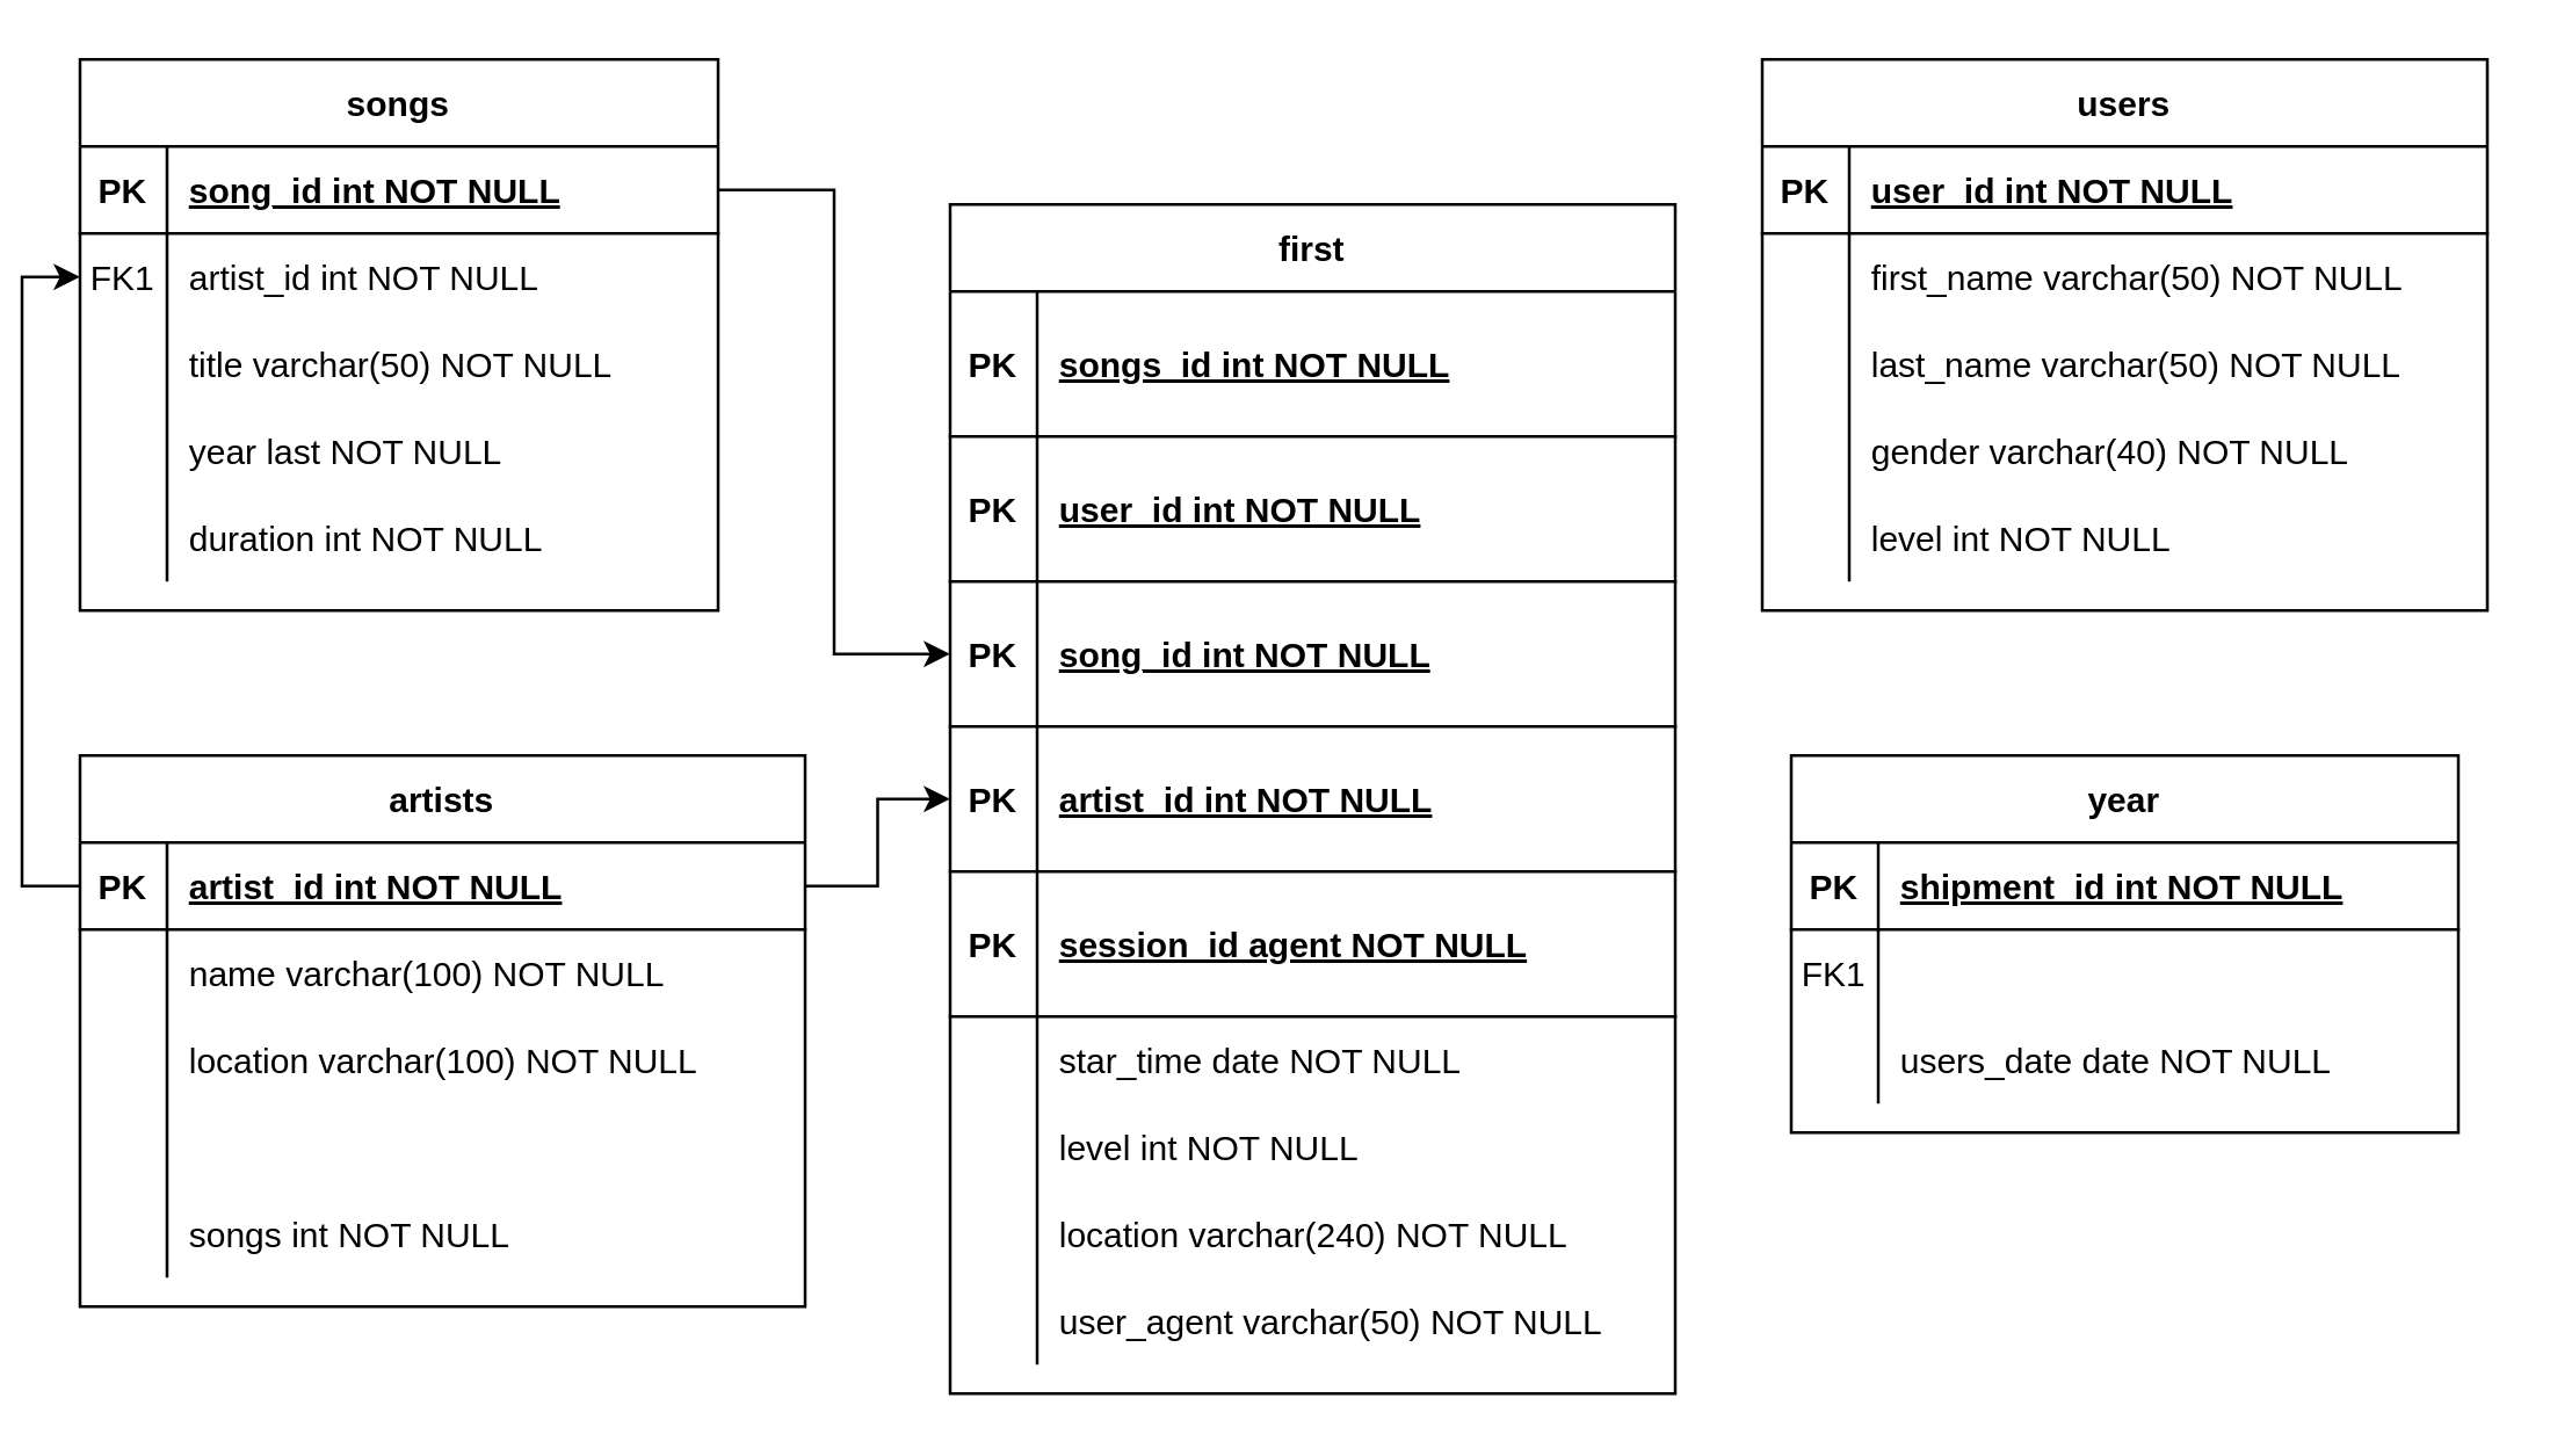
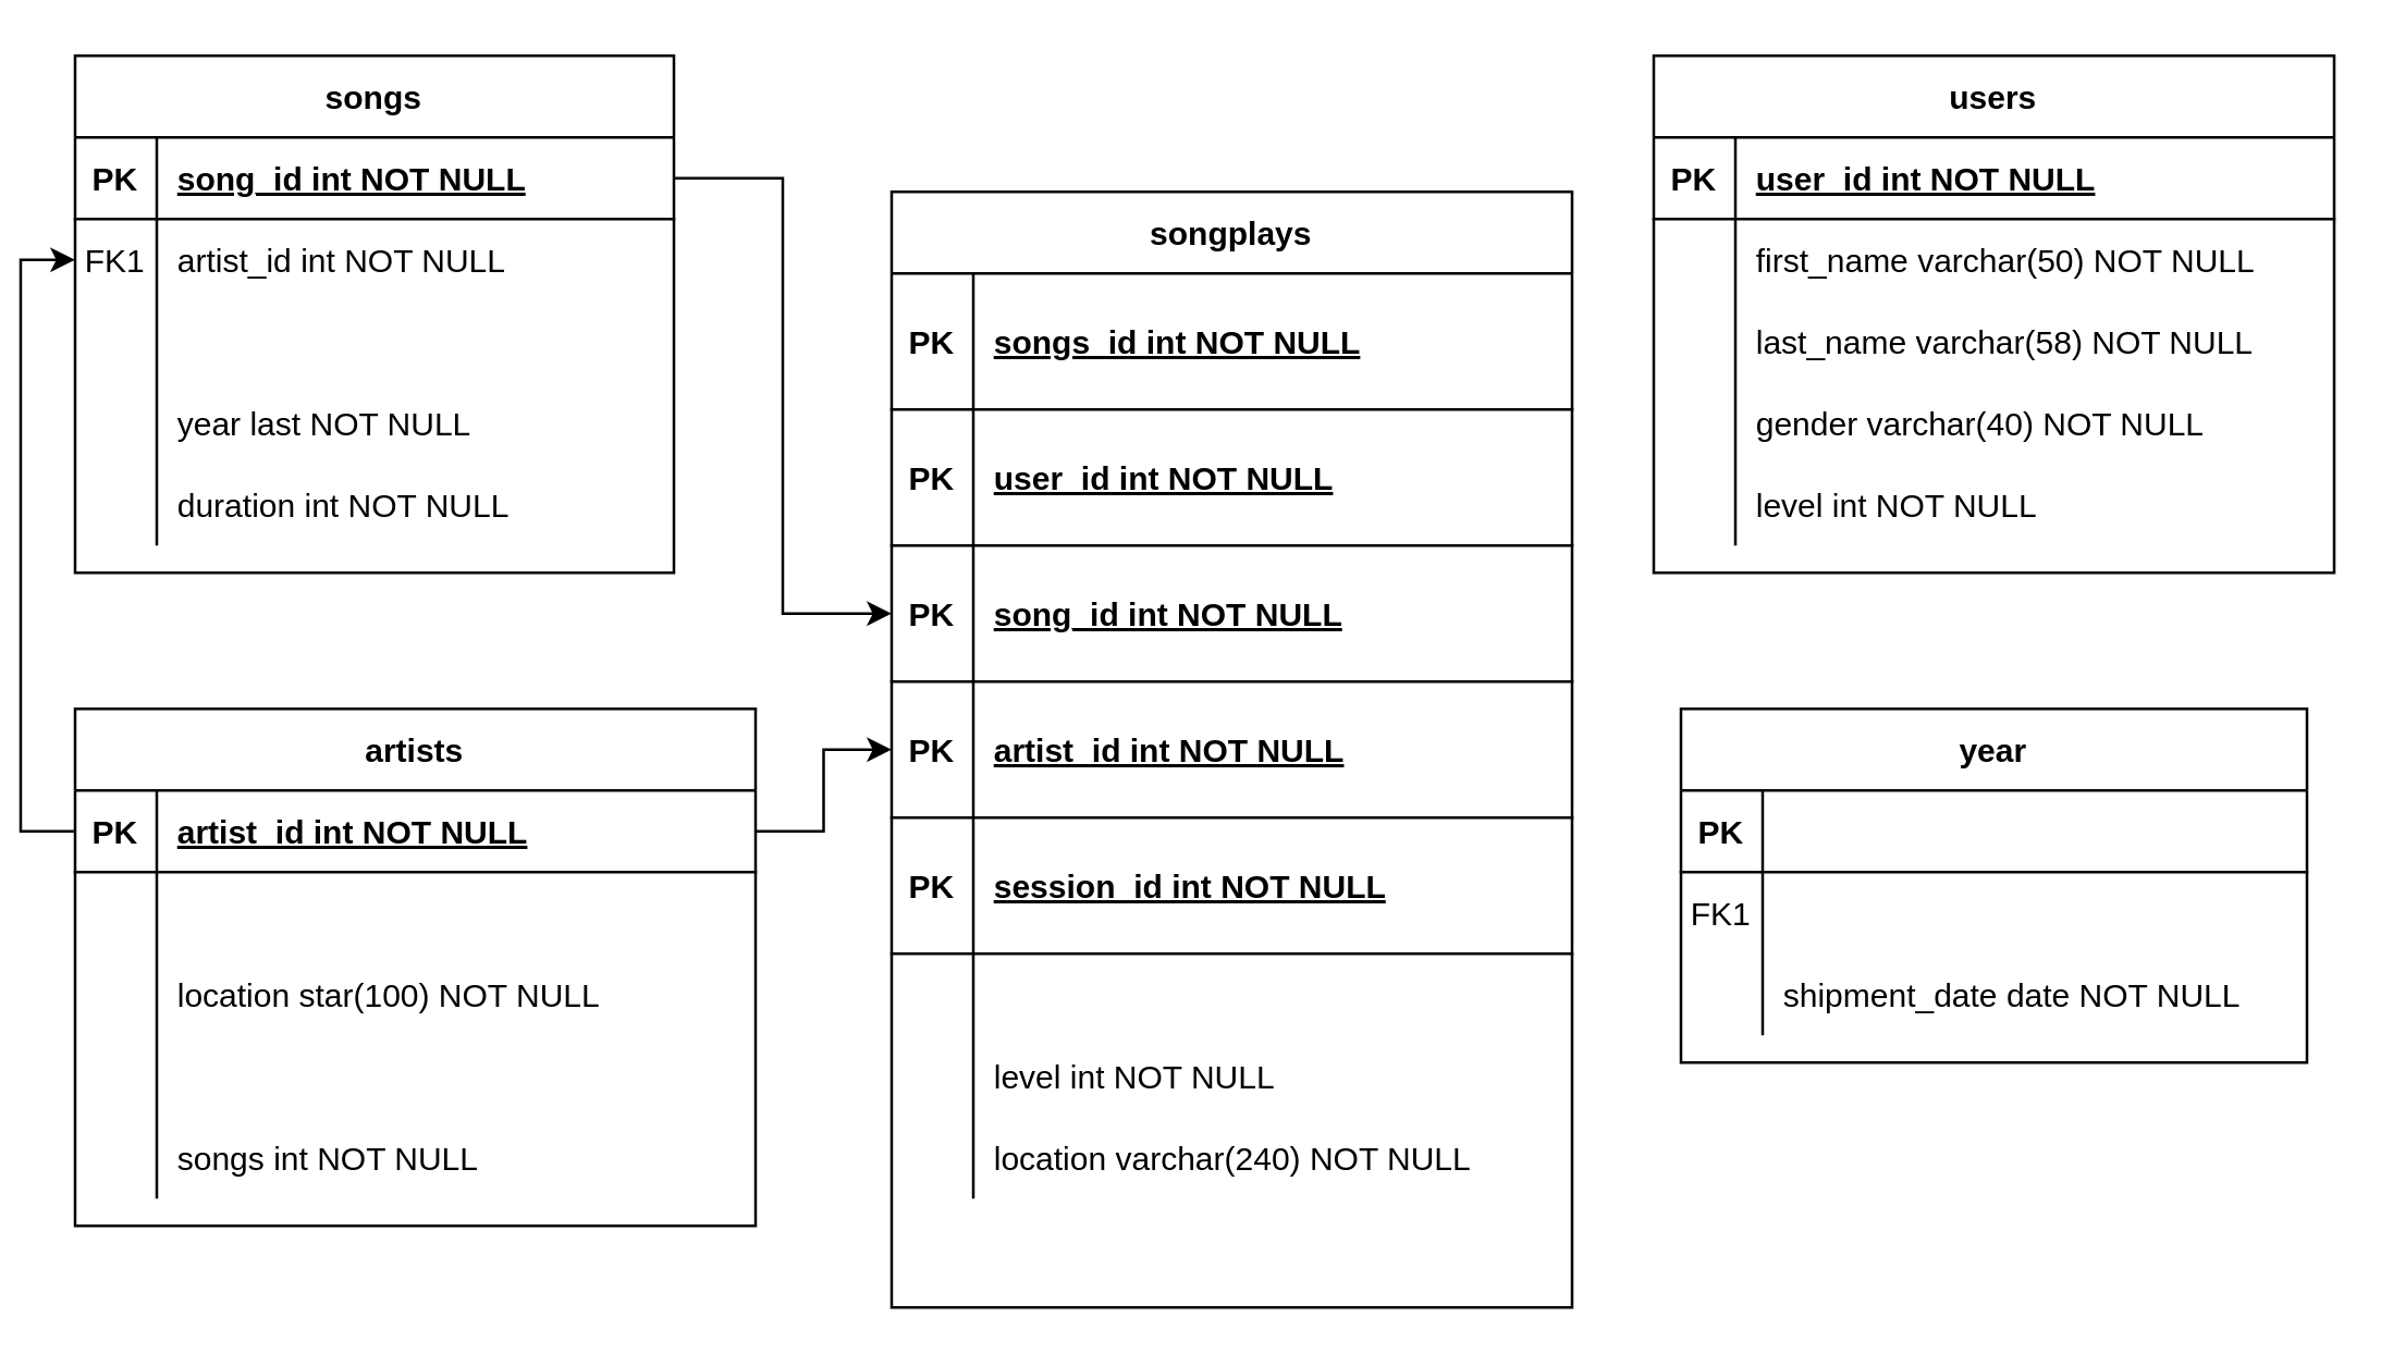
- <mxCell id="2" value="first" style="shape=table;startSize=30;container=1;collapsible=1;childLayout=tableLayout;fixedRows=1;rowLines=0;fontStyle=1;align=center;resizeLast=1;" parent="1" vertex="1"><mxGeometry x="320" y="70" width="250" height="410" as="geometry" /></mxCell>
+ <mxCell id="2" value="songplays" style="shape=table;startSize=30;container=1;collapsible=1;childLayout=tableLayout;fixedRows=1;rowLines=0;fontStyle=1;align=center;resizeLast=1;" parent="1" vertex="1"><mxGeometry x="320" y="70" width="250" height="410" as="geometry" /></mxCell>
- <mxCell id="39" value="title varchar(50) NOT NULL" style="shape=partialRectangle;overflow=hidden;connectable=0;fillColor=none;top=0;left=0;bottom=0;right=0;align=left;spacingLeft=6;" parent="37" vertex="1"><mxGeometry x="30" width="190" height="30" as="geometry" /></mxCell>
- <mxCell id="55" value="last_name varchar(50) NOT NULL" style="shape=partialRectangle;overflow=hidden;connectable=0;fillColor=none;top=0;left=0;bottom=0;right=0;align=left;spacingLeft=6;" vertex="1" parent="53"><mxGeometry x="30" width="220" height="30" as="geometry" /></mxCell>
+ <mxCell id="55" value="last_name varchar(58) NOT NULL" style="shape=partialRectangle;overflow=hidden;connectable=0;fillColor=none;top=0;left=0;bottom=0;right=0;align=left;spacingLeft=6;" vertex="1" parent="53"><mxGeometry x="30" width="220" height="30" as="geometry" /></mxCell>
- <mxCell id="80" value="shipment_id int NOT NULL " style="shape=partialRectangle;overflow=hidden;connectable=0;fillColor=none;top=0;left=0;bottom=0;right=0;align=left;spacingLeft=6;fontStyle=5;" vertex="1" parent="78"><mxGeometry x="30" width="200" height="30" as="geometry" /></mxCell>
- <mxCell id="17" value="session_id agent NOT NULL " style="shape=partialRectangle;overflow=hidden;connectable=0;fillColor=none;top=0;left=0;bottom=0;right=0;align=left;spacingLeft=6;fontStyle=5;" vertex="1" parent="15"><mxGeometry x="30" width="220" height="50" as="geometry" /></mxCell>
+ <mxCell id="17" value="session_id int NOT NULL " style="shape=partialRectangle;overflow=hidden;connectable=0;fillColor=none;top=0;left=0;bottom=0;right=0;align=left;spacingLeft=6;fontStyle=5;" vertex="1" parent="15"><mxGeometry x="30" width="220" height="50" as="geometry" /></mxCell>
- <mxCell id="68" value="name varchar(100) NOT NULL" style="shape=partialRectangle;overflow=hidden;connectable=0;fillColor=none;top=0;left=0;bottom=0;right=0;align=left;spacingLeft=6;" vertex="1" parent="66"><mxGeometry x="30" width="220" height="30" as="geometry" /></mxCell>
- <mxCell id="20" value="star_time date NOT NULL" style="shape=partialRectangle;overflow=hidden;connectable=0;fillColor=none;top=0;left=0;bottom=0;right=0;align=left;spacingLeft=6;" parent="18" vertex="1"><mxGeometry x="30" width="220" height="30" as="geometry" /></mxCell>
- <mxCell id="71" value="location varchar(100) NOT NULL" style="shape=partialRectangle;overflow=hidden;connectable=0;fillColor=none;top=0;left=0;bottom=0;right=0;align=left;spacingLeft=6;" vertex="1" parent="69"><mxGeometry x="30" width="220" height="30" as="geometry" /></mxCell>
+ <mxCell id="71" value="location star(100) NOT NULL" style="shape=partialRectangle;overflow=hidden;connectable=0;fillColor=none;top=0;left=0;bottom=0;right=0;align=left;spacingLeft=6;" vertex="1" parent="69"><mxGeometry x="30" width="220" height="30" as="geometry" /></mxCell>
- <mxCell id="85" value="users_date date NOT NULL" style="shape=partialRectangle;overflow=hidden;connectable=0;fillColor=none;top=0;left=0;bottom=0;right=0;align=left;spacingLeft=6;" vertex="1" parent="83"><mxGeometry x="30" width="200" height="30" as="geometry" /></mxCell>
+ <mxCell id="85" value="shipment_date date NOT NULL" style="shape=partialRectangle;overflow=hidden;connectable=0;fillColor=none;top=0;left=0;bottom=0;right=0;align=left;spacingLeft=6;" vertex="1" parent="83"><mxGeometry x="30" width="200" height="30" as="geometry" /></mxCell>
- <mxCell id="29" value="user_agent varchar(50) NOT NULL" style="shape=partialRectangle;overflow=hidden;connectable=0;fillColor=none;top=0;left=0;bottom=0;right=0;align=left;spacingLeft=6;" vertex="1" parent="27"><mxGeometry x="30" width="220" height="30" as="geometry" /></mxCell>
